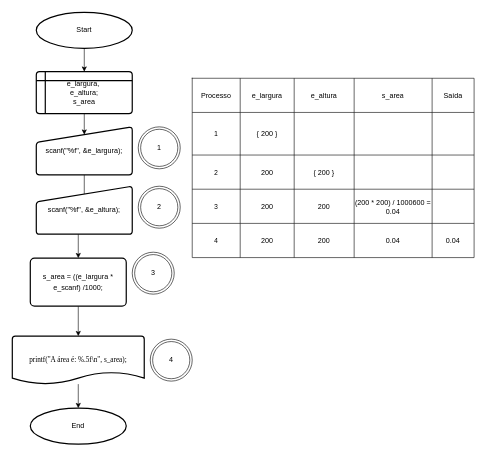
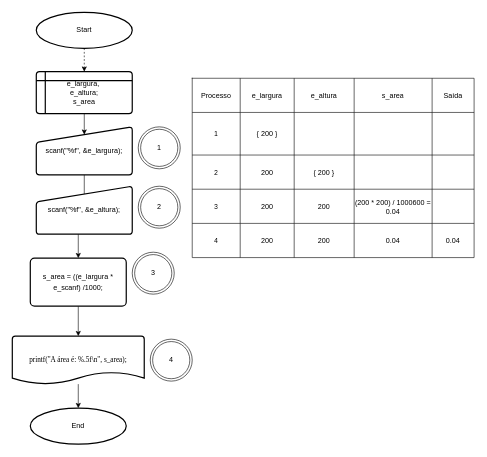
- <mxCell id="6" style="edgeStyle=orthogonalEdgeStyle;rounded=0;orthogonalLoop=1;jettySize=auto;html=1;exitX=0.5;exitY=1;exitDx=0;exitDy=0;exitPerimeter=0;entryX=0.5;entryY=0;entryDx=0;entryDy=0;" parent="1" source="7" target="5" edge="1"><mxGeometry relative="1" as="geometry" /></mxCell>
+ <mxCell id="6" style="edgeStyle=orthogonalEdgeStyle;rounded=0;orthogonalLoop=1;jettySize=auto;html=1;exitX=0.5;exitY=1;exitDx=0;exitDy=0;exitPerimeter=0;entryX=0.5;entryY=0;entryDx=0;entryDy=0;dashed=1;" parent="1" source="7" target="5" edge="1"><mxGeometry relative="1" as="geometry" /></mxCell>
